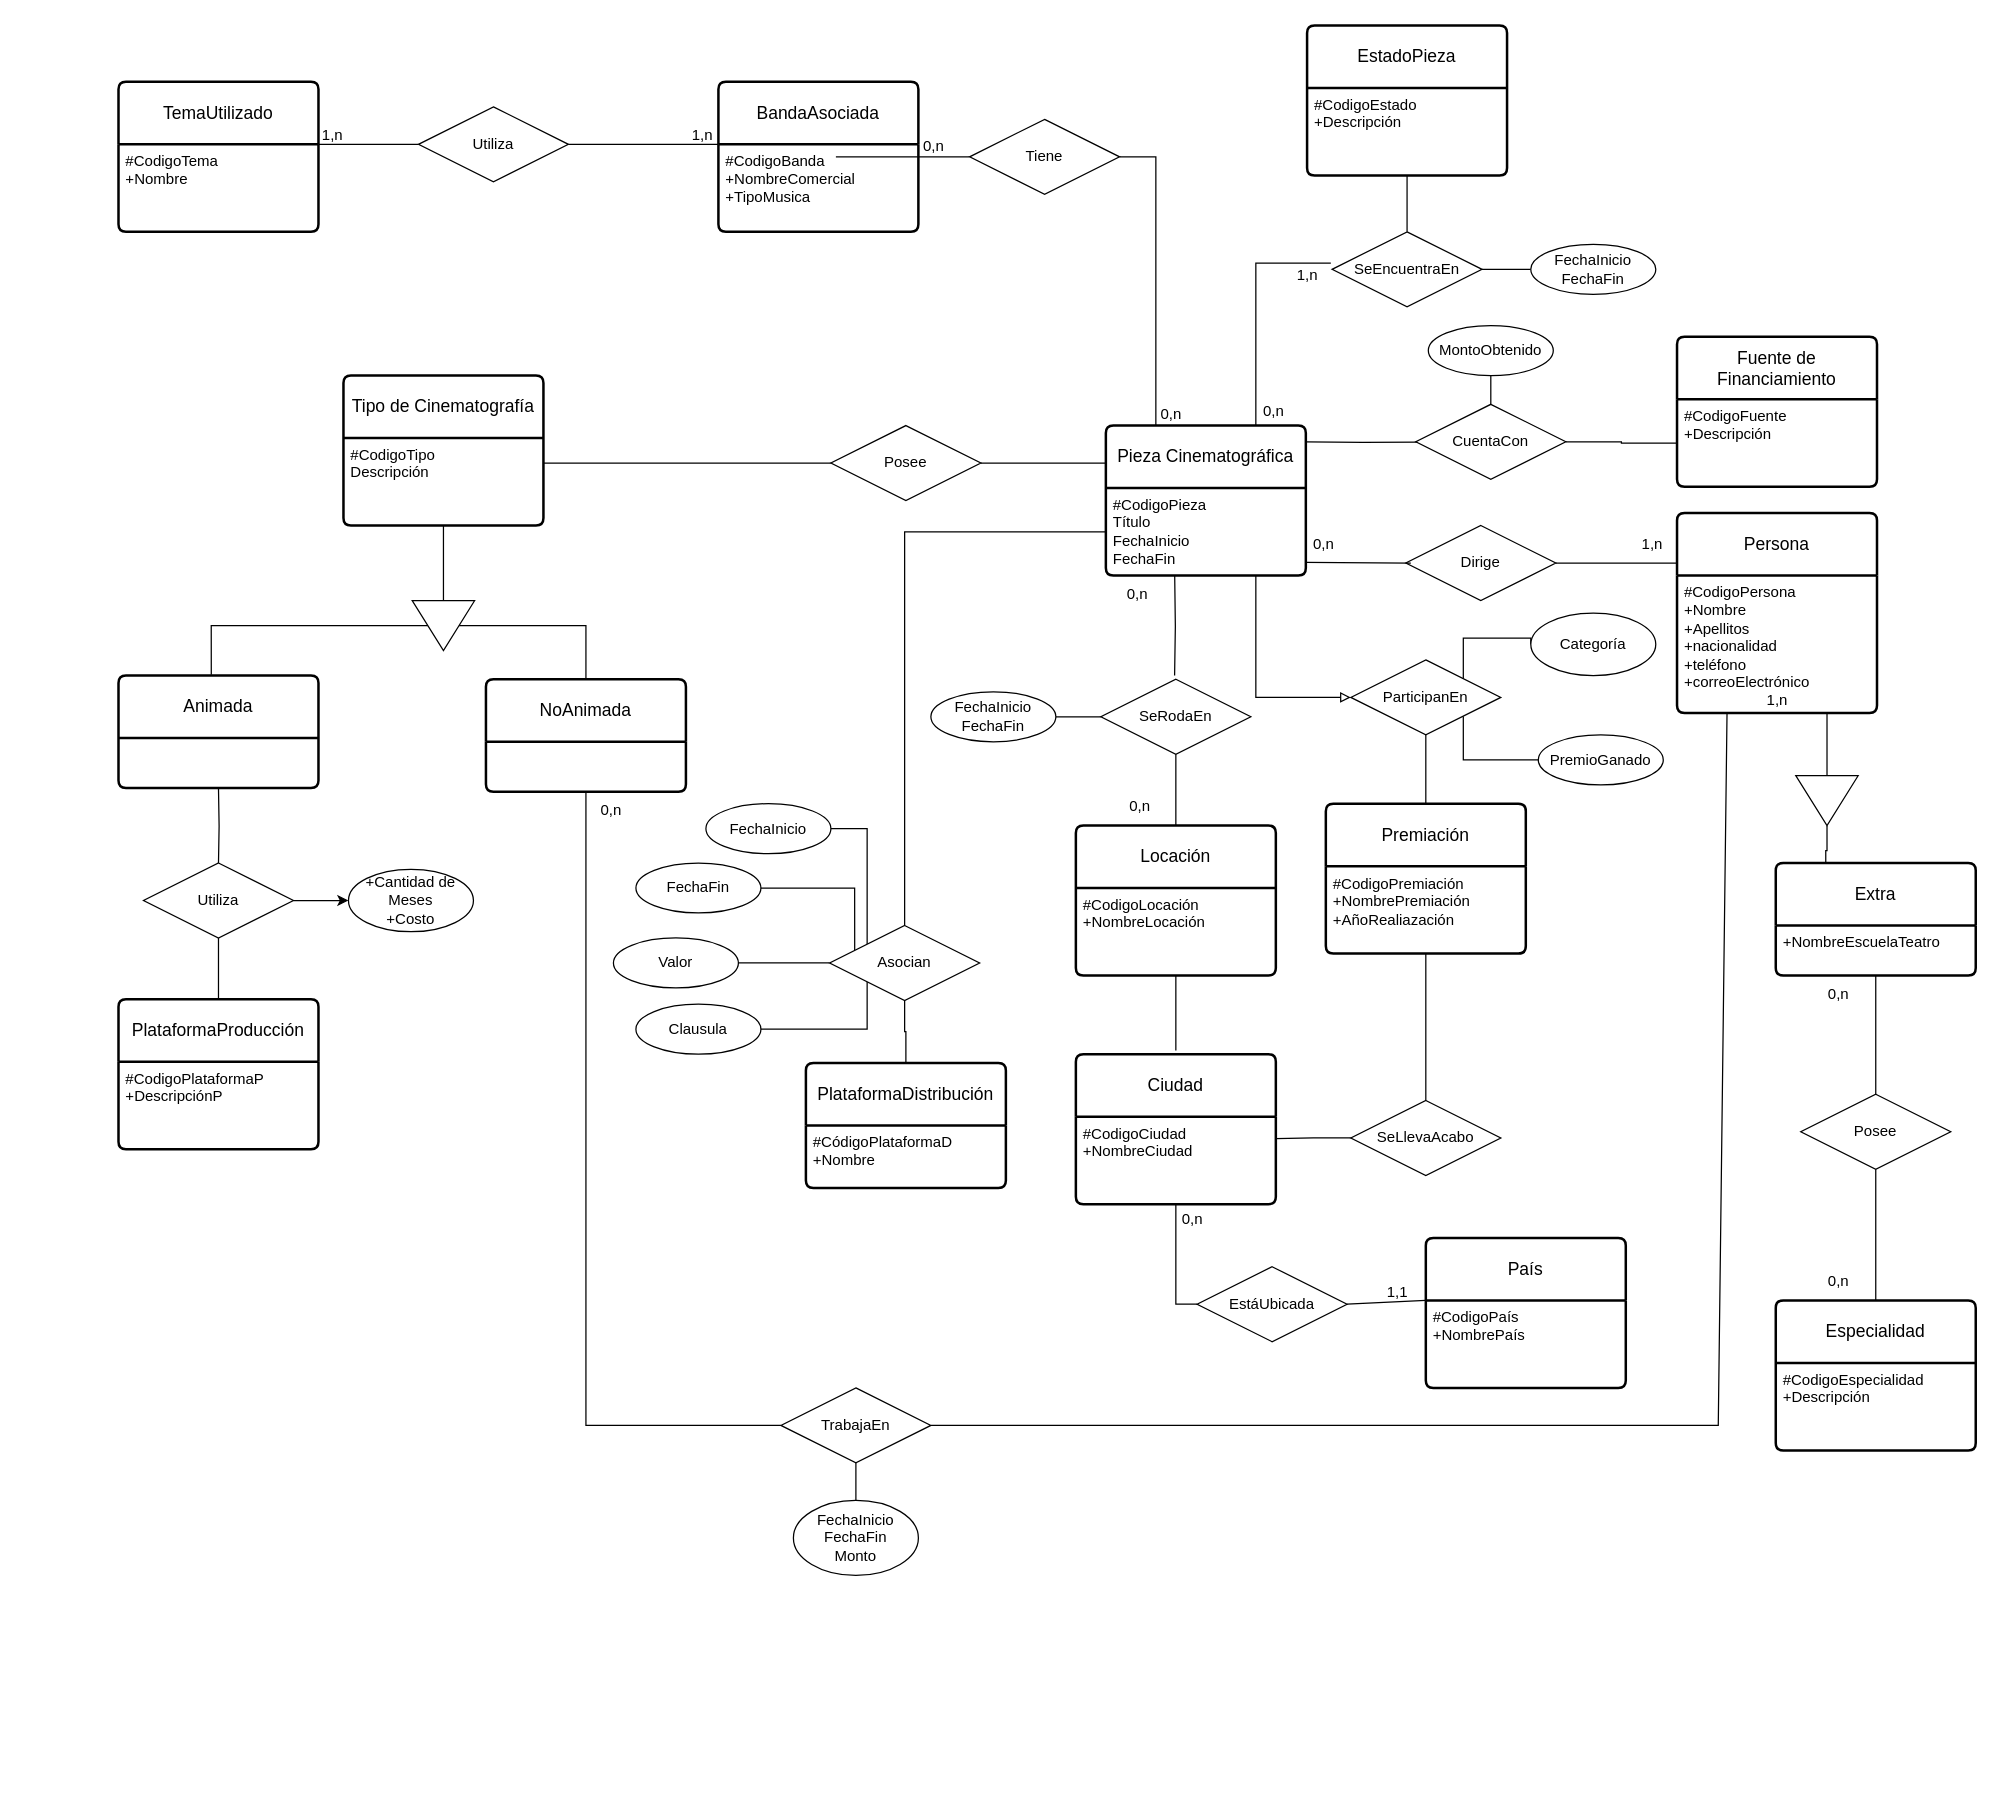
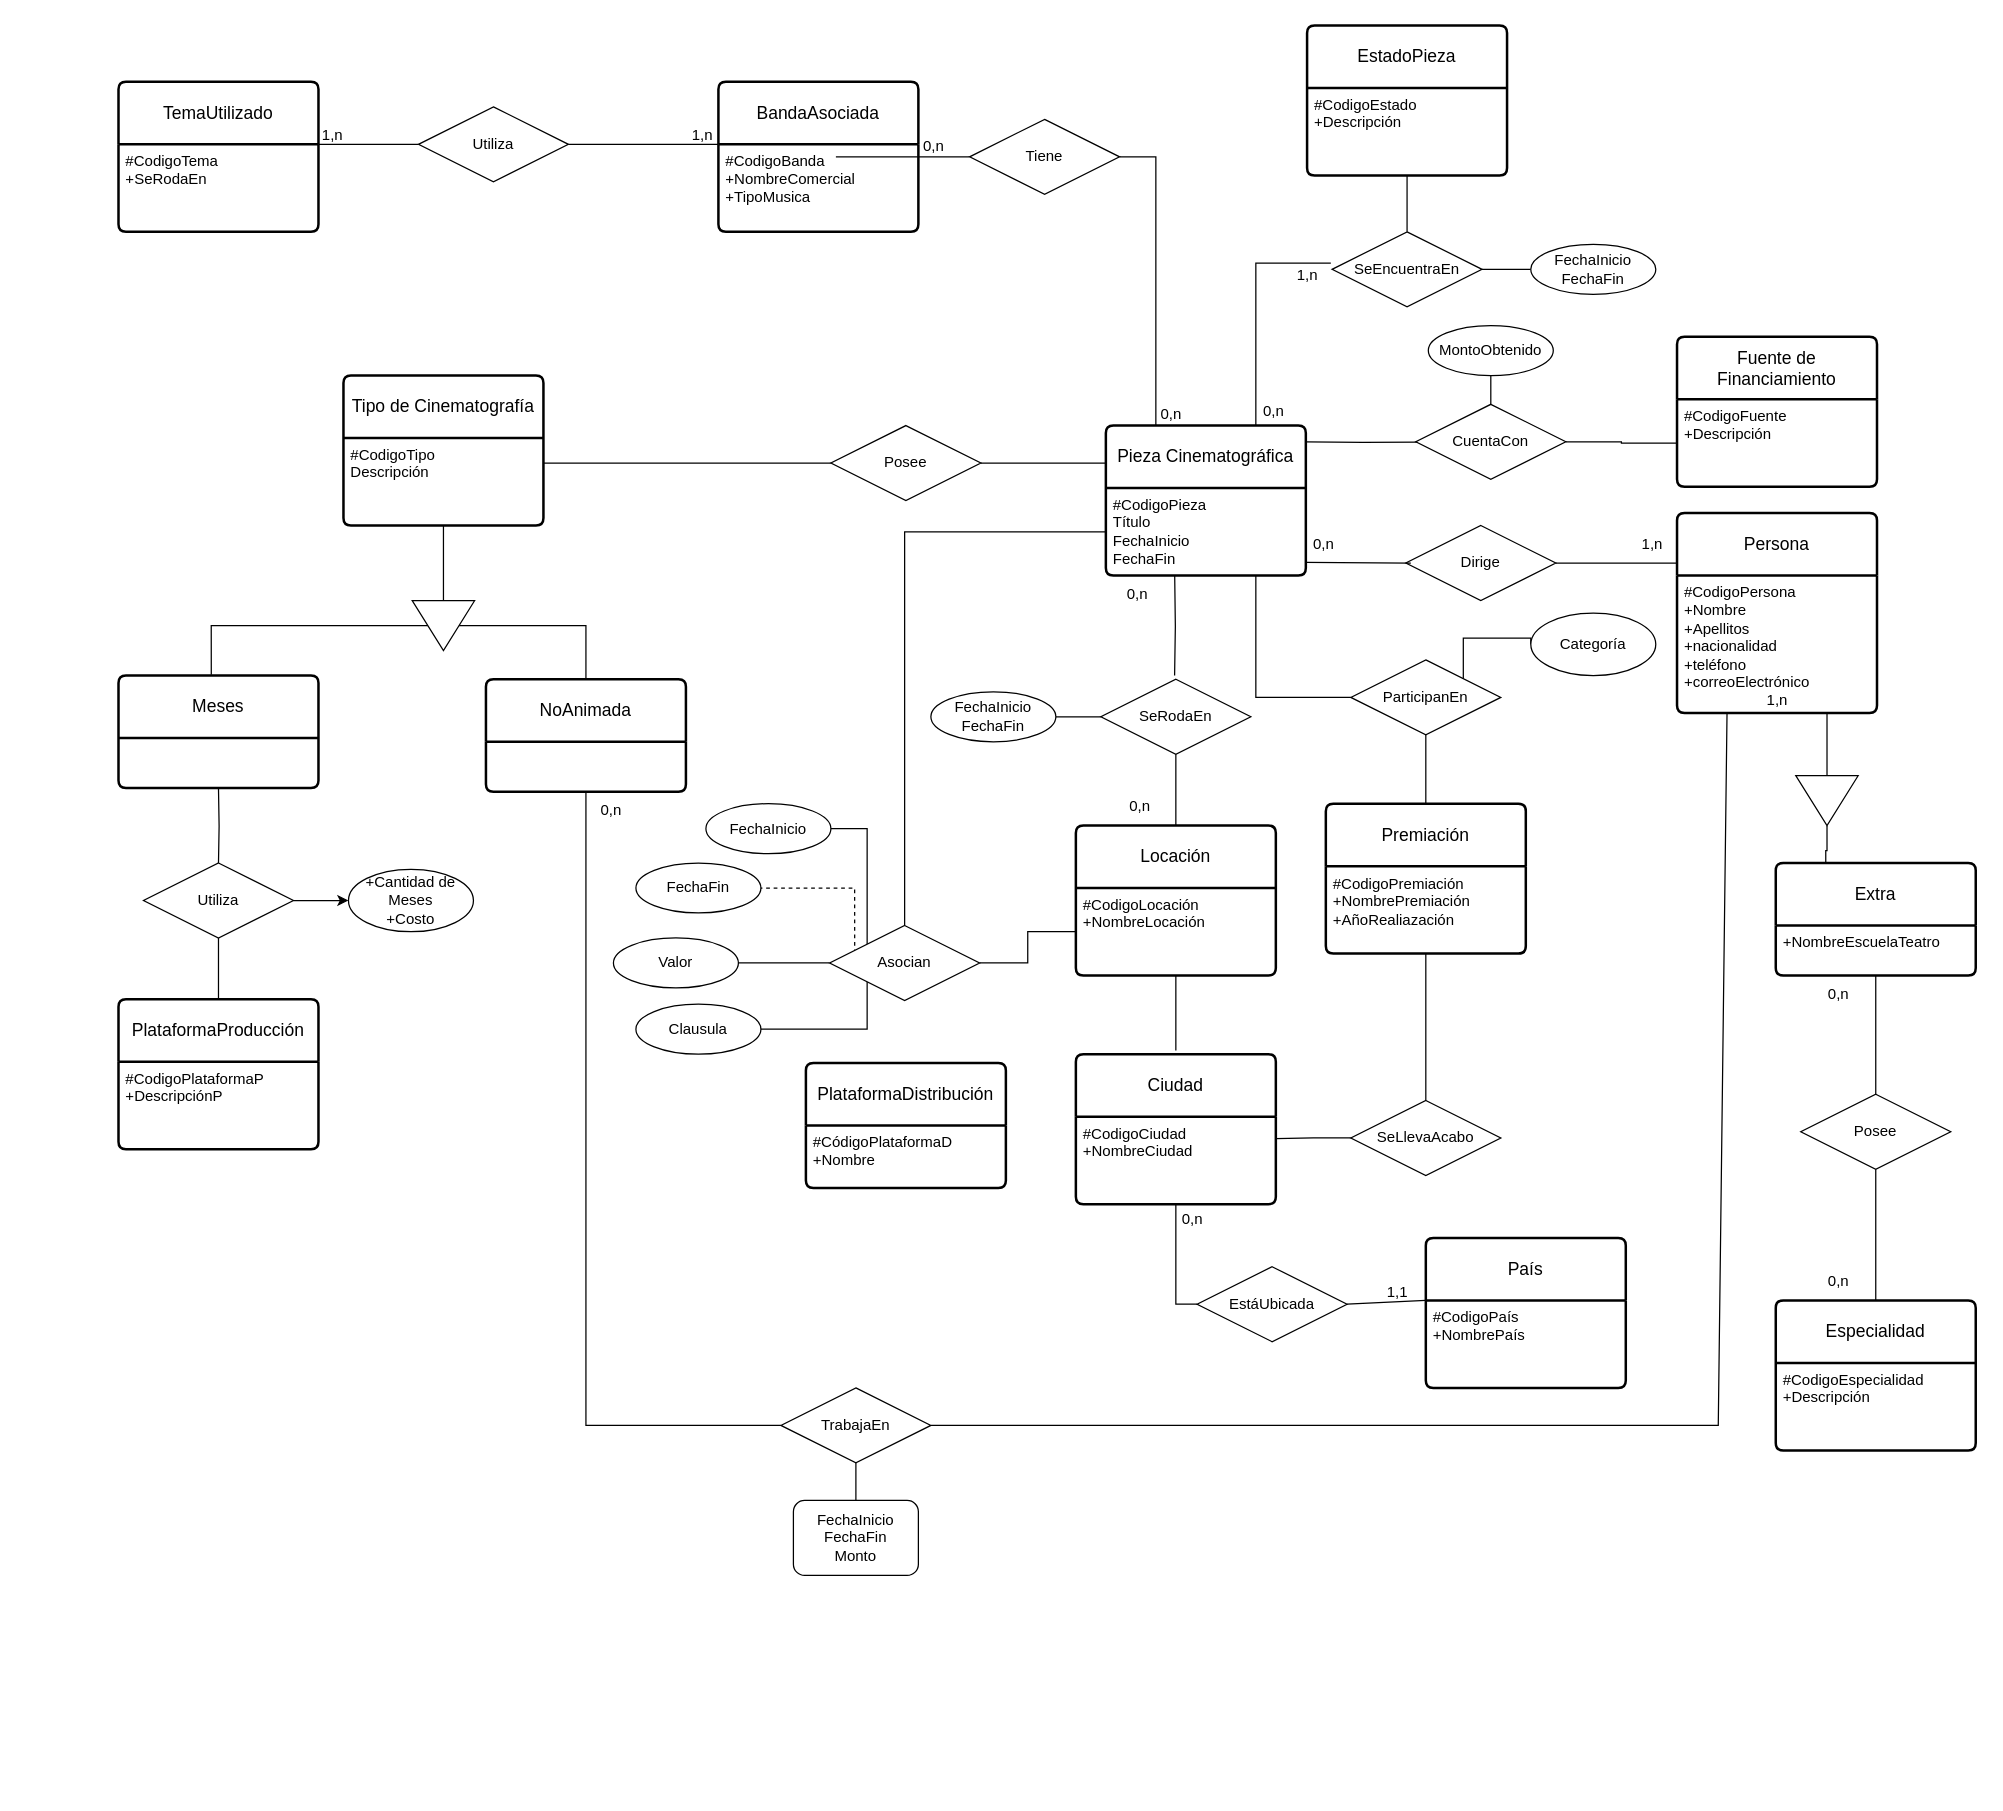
- <mxCell id="30" value="&lt;div&gt;#CodigoTema&lt;/div&gt;&lt;div&gt;+Nombre&lt;br&gt;&lt;/div&gt;" style="align=left;strokeColor=none;fillColor=none;spacingLeft=4;fontSize=12;verticalAlign=top;resizable=0;rotatable=0;part=1;html=1;" parent="29" vertex="1"><mxGeometry y="50" width="160" height="70" as="geometry" /></mxCell>
+ <mxCell id="30" value="&lt;div&gt;#CodigoTema&lt;/div&gt;&lt;div&gt;+SeRodaEn&lt;br&gt;&lt;/div&gt;" style="align=left;strokeColor=none;fillColor=none;spacingLeft=4;fontSize=12;verticalAlign=top;resizable=0;rotatable=0;part=1;html=1;" parent="29" vertex="1"><mxGeometry y="50" width="160" height="70" as="geometry" /></mxCell>
- <mxCell id="7" style="edgeStyle=orthogonalEdgeStyle;rounded=0;orthogonalLoop=1;jettySize=auto;html=1;exitX=0.75;exitY=1;exitDx=0;exitDy=0;entryX=0;entryY=0.5;entryDx=0;entryDy=0;endArrow=block;endFill=0;" parent="1" source="8" target="116" edge="1"><mxGeometry relative="1" as="geometry" /></mxCell>
+ <mxCell id="7" style="edgeStyle=orthogonalEdgeStyle;rounded=0;orthogonalLoop=1;jettySize=auto;html=1;exitX=0.75;exitY=1;exitDx=0;exitDy=0;entryX=0;entryY=0.5;entryDx=0;entryDy=0;endArrow=none;endFill=0;" parent="1" source="8" target="116" edge="1"><mxGeometry relative="1" as="geometry" /></mxCell>
- <mxCell id="18" value="Animada" style="swimlane;childLayout=stackLayout;horizontal=1;startSize=50;horizontalStack=0;rounded=1;fontSize=14;fontStyle=0;strokeWidth=2;resizeParent=0;resizeLast=1;shadow=0;dashed=0;align=center;arcSize=4;whiteSpace=wrap;html=1;" parent="1" vertex="1"><mxGeometry x="94" y="540" width="160" height="90" as="geometry" /></mxCell>
+ <mxCell id="18" value="Meses" style="swimlane;childLayout=stackLayout;horizontal=1;startSize=50;horizontalStack=0;rounded=1;fontSize=14;fontStyle=0;strokeWidth=2;resizeParent=0;resizeLast=1;shadow=0;dashed=0;align=center;arcSize=4;whiteSpace=wrap;html=1;" parent="1" vertex="1"><mxGeometry x="94" y="540" width="160" height="90" as="geometry" /></mxCell>
- <mxCell id="115" style="edgeStyle=orthogonalEdgeStyle;rounded=0;orthogonalLoop=1;jettySize=auto;html=1;exitX=1;exitY=1;exitDx=0;exitDy=0;entryX=0;entryY=0.5;entryDx=0;entryDy=0;endArrow=none;endFill=0;" parent="1" source="116" target="118" edge="1"><mxGeometry relative="1" as="geometry"><Array as="points"><mxPoint x="1170" y="607" /></Array></mxGeometry></mxCell>
- <mxCell id="118" value="PremioGanado" style="ellipse;whiteSpace=wrap;html=1;align=center;" parent="1" vertex="1"><mxGeometry x="1230" y="587.5" width="100" height="40" as="geometry" /></mxCell>
- <mxCell id="99" style="edgeStyle=orthogonalEdgeStyle;rounded=0;orthogonalLoop=1;jettySize=auto;html=1;entryX=1;entryY=0.5;entryDx=0;entryDy=0;exitX=0.167;exitY=0.37;exitDx=0;exitDy=0;exitPerimeter=0;endArrow=none;endFill=0;" parent="1" source="102" target="123" edge="1"><mxGeometry relative="1" as="geometry"><Array as="points"><mxPoint x="683" y="710" /></Array></mxGeometry></mxCell>
+ <mxCell id="99" style="edgeStyle=orthogonalEdgeStyle;rounded=0;orthogonalLoop=1;jettySize=auto;html=1;entryX=1;entryY=0.5;entryDx=0;entryDy=0;exitX=0.167;exitY=0.37;exitDx=0;exitDy=0;exitPerimeter=0;endArrow=none;endFill=0;dashed=1;" parent="1" source="102" target="123" edge="1"><mxGeometry relative="1" as="geometry"><Array as="points"><mxPoint x="683" y="710" /></Array></mxGeometry></mxCell>
- <mxCell id="97" style="edgeStyle=orthogonalEdgeStyle;rounded=0;orthogonalLoop=1;jettySize=auto;html=1;entryX=0.5;entryY=0;entryDx=0;entryDy=0;endArrow=none;endFill=0;" parent="1" source="102" target="33" edge="1"><mxGeometry relative="1" as="geometry" /></mxCell>
+ <mxCell id="97" style="edgeStyle=orthogonalEdgeStyle;rounded=0;orthogonalLoop=1;jettySize=auto;html=1;endArrow=none;endFill=0;" parent="1" source="102" target="87" edge="1"><mxGeometry relative="1" as="geometry" /></mxCell>
- <mxCell id="67" value="FechaInicio&lt;div&gt;FechaFin&lt;/div&gt;&lt;div&gt;Monto&lt;/div&gt;" style="ellipse;whiteSpace=wrap;html=1;align=center;" parent="1" vertex="1"><mxGeometry x="634" y="1200" width="100" height="60" as="geometry" /></mxCell>
+ <mxCell id="67" value="FechaInicio&lt;div&gt;FechaFin&lt;/div&gt;&lt;div&gt;Monto&lt;/div&gt;" style="whiteSpace=wrap;html=1;align=center;rounded=1;" parent="1" vertex="1"><mxGeometry x="634" y="1200" width="100" height="60" as="geometry" /></mxCell>
